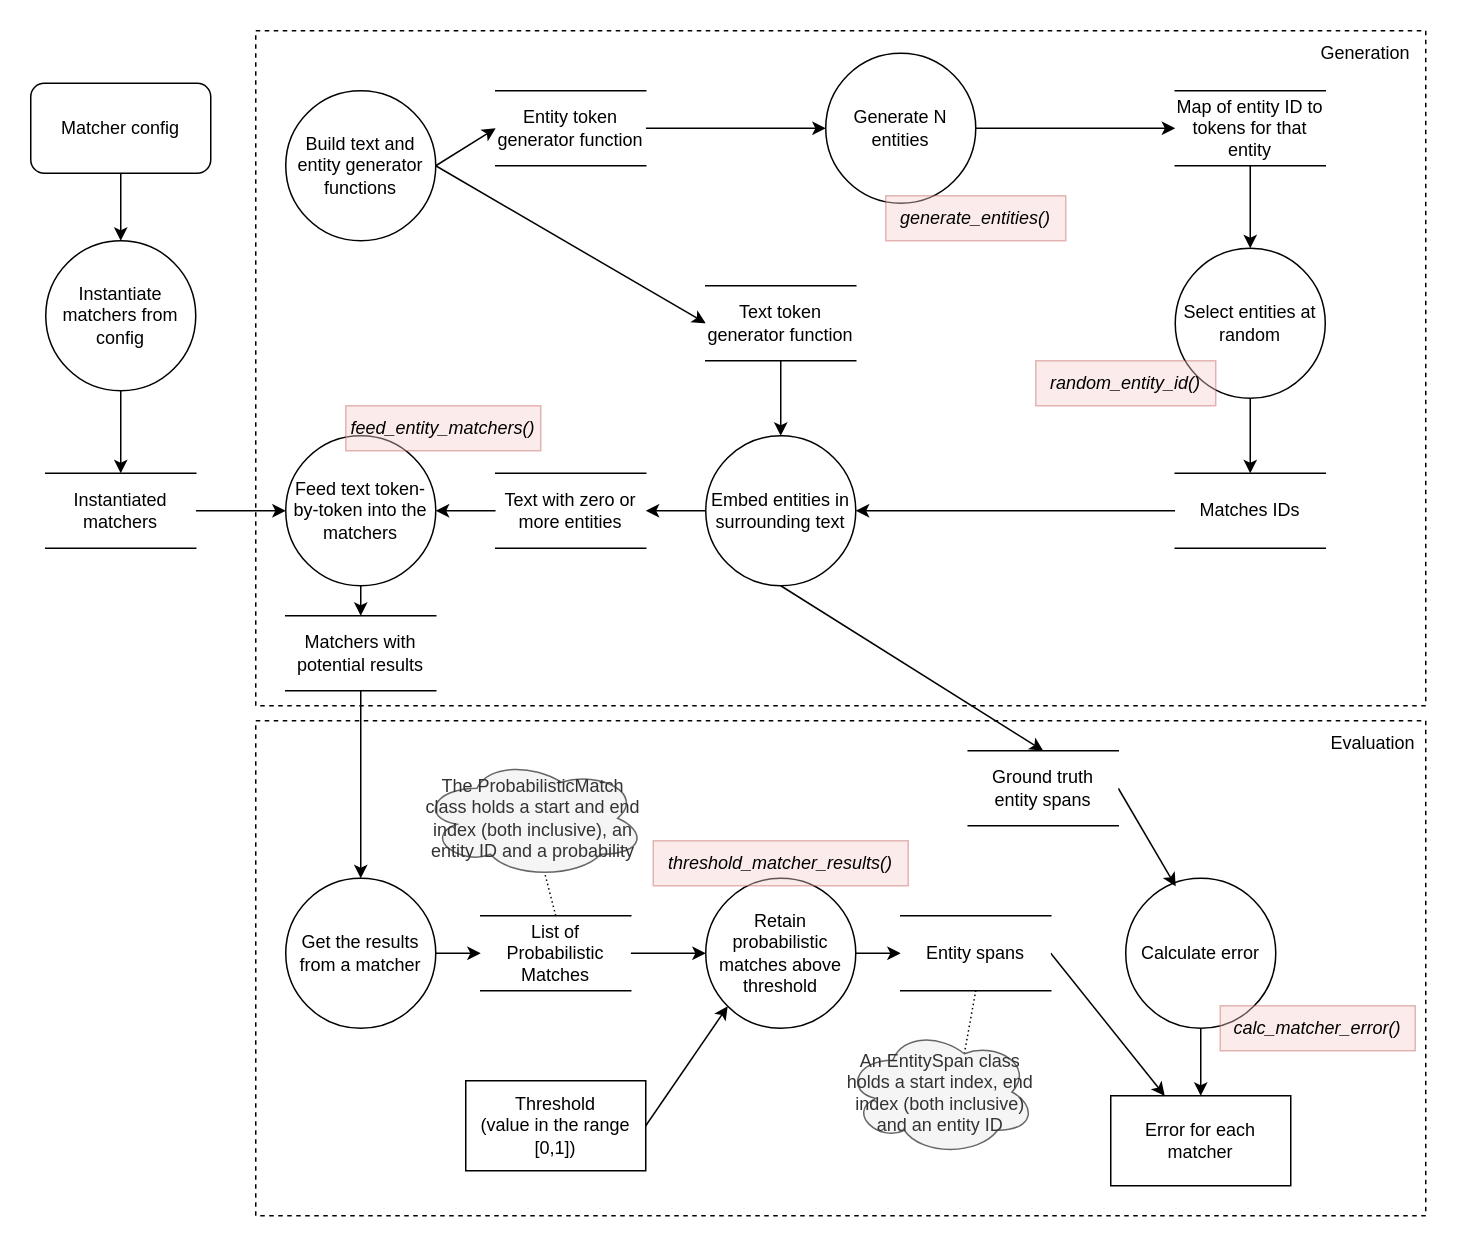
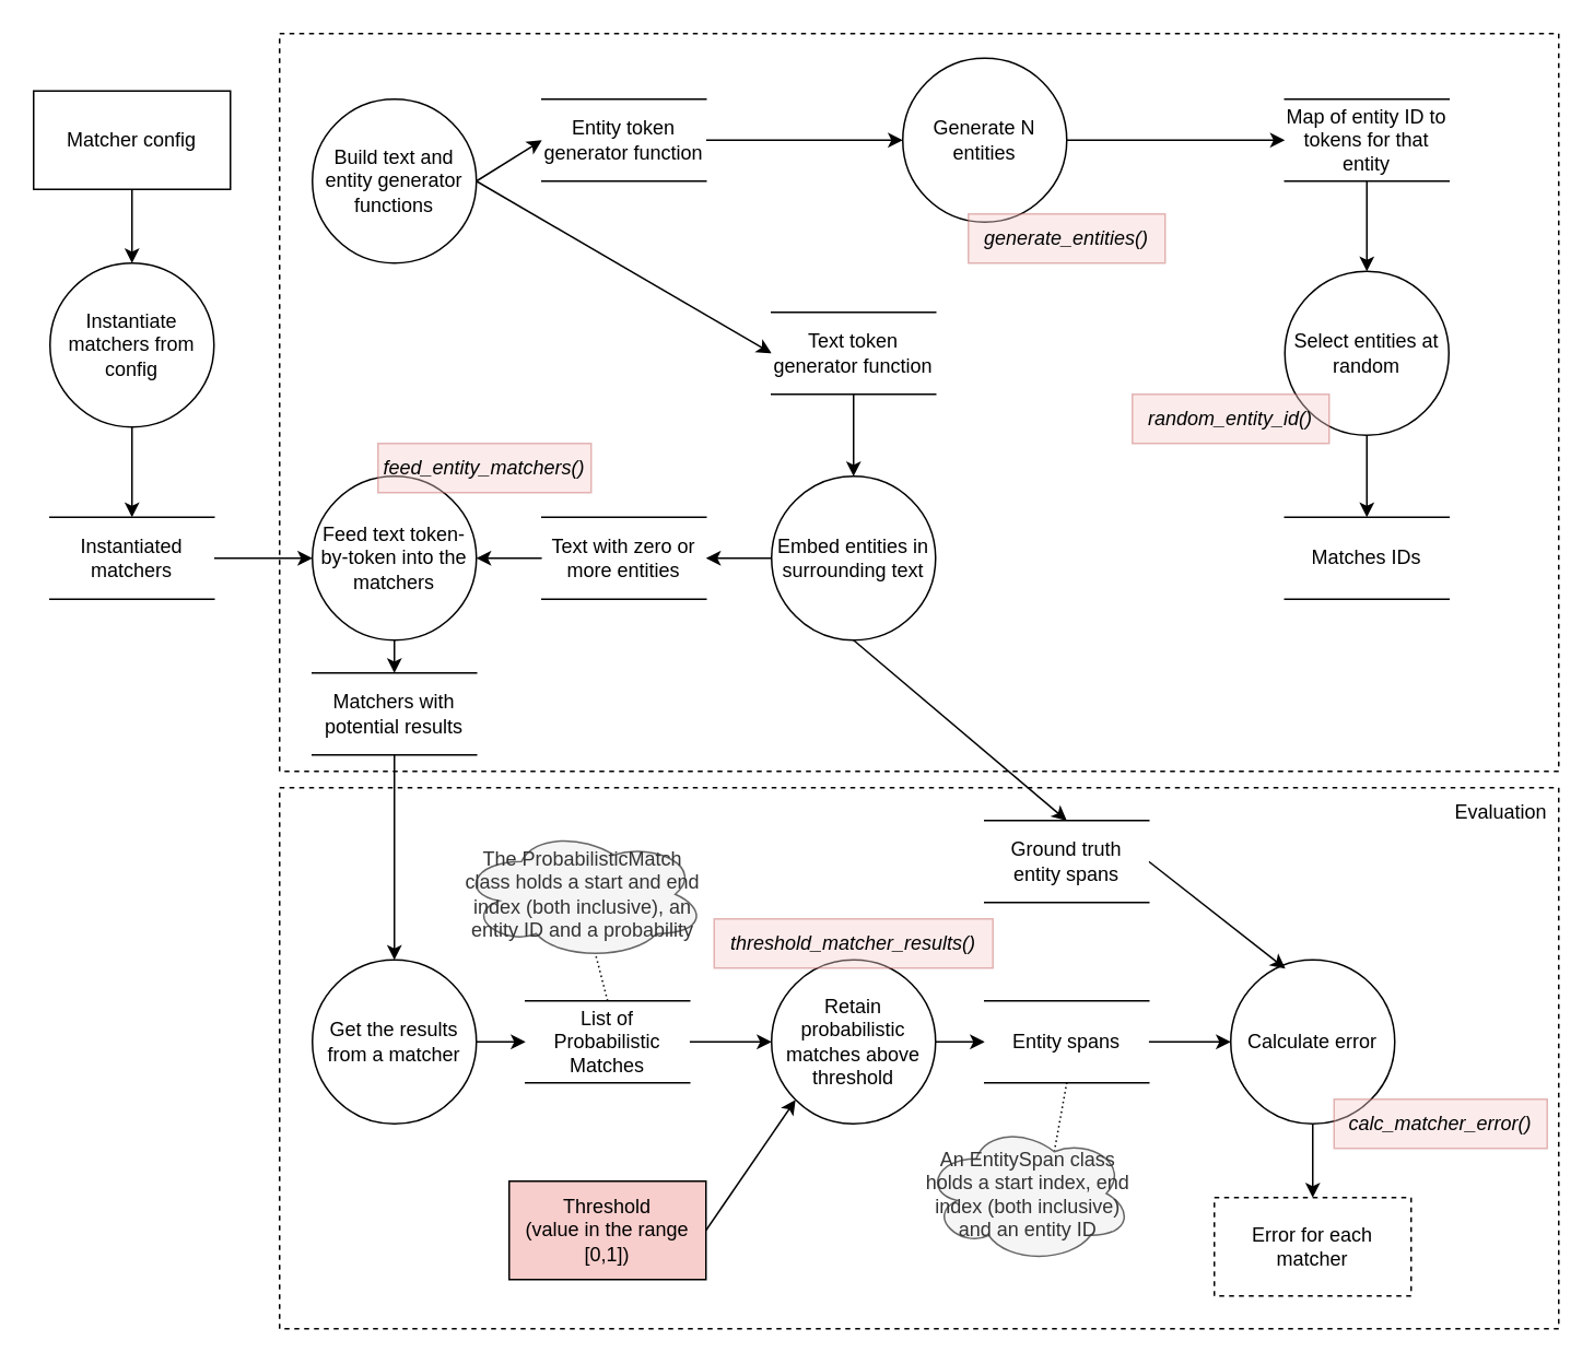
- <mxCell id="56" value="Generation" style="text;html=1;strokeColor=none;fillColor=none;align=center;verticalAlign=middle;whiteSpace=wrap;rounded=0;" vertex="1" parent="1"><mxGeometry x="870" y="20" width="80" height="30" as="geometry" /></mxCell>
- <mxCell id="59" value="Matcher config" style="whiteSpace=wrap;html=1;rounded=1;" vertex="1" parent="1"><mxGeometry x="20" y="55" width="120" height="60" as="geometry" /></mxCell>
+ <mxCell id="59" value="Matcher config" style="rounded=0;whiteSpace=wrap;html=1;" vertex="1" parent="1"><mxGeometry x="20" y="55" width="120" height="60" as="geometry" /></mxCell>
- <mxCell id="17" style="edgeStyle=none;rounded=0;orthogonalLoop=1;jettySize=auto;html=1;exitX=0;exitY=0.5;exitDx=0;exitDy=0;entryX=1;entryY=0.5;entryDx=0;entryDy=0;" edge="1" parent="1" source="18" target="45"><mxGeometry relative="1" as="geometry" /></mxCell>
- <mxCell id="14" value="Ground truth entity spans" style="html=1;dashed=0;whiteSpace=wrap;shape=partialRectangle;right=0;left=0;" vertex="1" parent="1"><mxGeometry x="645" y="500" width="100" height="50" as="geometry" /></mxCell>
+ <mxCell id="14" value="Ground truth entity spans" style="html=1;dashed=0;whiteSpace=wrap;shape=partialRectangle;right=0;left=0;" vertex="1" parent="1"><mxGeometry x="600" y="500" width="100" height="50" as="geometry" /></mxCell>
- <mxCell id="9" style="edgeStyle=none;rounded=0;orthogonalLoop=1;jettySize=auto;html=1;exitX=1;exitY=0.5;exitDx=0;exitDy=0;" edge="1" parent="1" source="10" target="8"><mxGeometry relative="1" as="geometry" /></mxCell>
+ <mxCell id="9" style="edgeStyle=none;rounded=0;orthogonalLoop=1;jettySize=auto;html=1;exitX=1;exitY=0.5;exitDx=0;exitDy=0;entryX=0;entryY=0.5;entryDx=0;entryDy=0;" edge="1" parent="1" source="10" target="12"><mxGeometry relative="1" as="geometry" /></mxCell>
- <mxCell id="39" value="Threshold&lt;br style=&quot;border-color: var(--border-color);&quot;&gt;(value in the range [0,1])" style="rounded=0;whiteSpace=wrap;html=1;" vertex="1" parent="1"><mxGeometry x="310" y="720" width="120" height="60" as="geometry" /></mxCell>
+ <mxCell id="39" value="Threshold&lt;br style=&quot;border-color: var(--border-color);&quot;&gt;(value in the range [0,1])" style="rounded=0;whiteSpace=wrap;html=1;fillColor=#f8cecc;" vertex="1" parent="1"><mxGeometry x="310" y="720" width="120" height="60" as="geometry" /></mxCell>
- <mxCell id="8" value="Error for each matcher" style="rounded=0;whiteSpace=wrap;html=1;" vertex="1" parent="1"><mxGeometry x="740" y="730" width="120" height="60" as="geometry" /></mxCell>
+ <mxCell id="8" value="Error for each matcher" style="rounded=0;whiteSpace=wrap;html=1;dashed=1;" vertex="1" parent="1"><mxGeometry x="740" y="730" width="120" height="60" as="geometry" /></mxCell>
